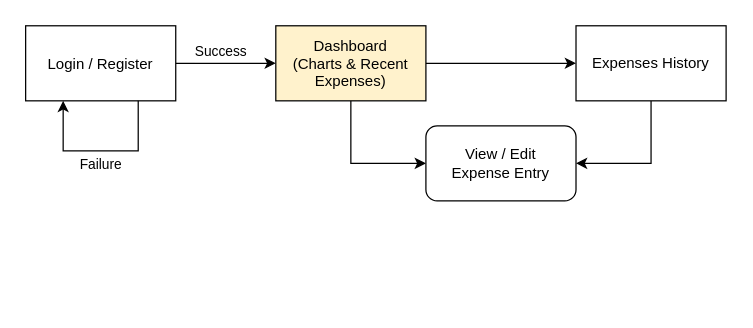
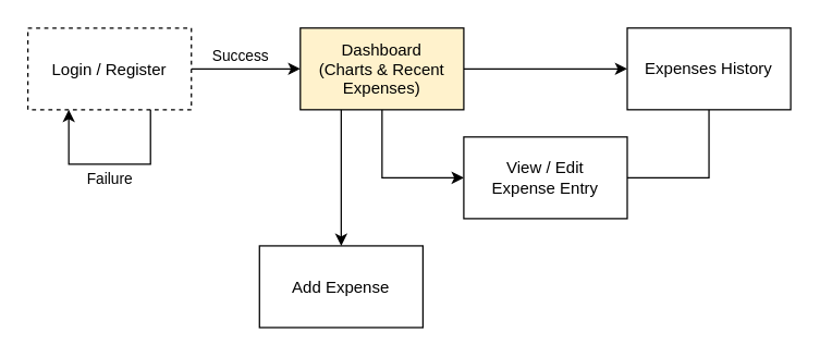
- <mxCell id="4" value="Login / Register" style="rounded=0;" vertex="1" parent="1"><mxGeometry x="20" y="20" width="120" height="60" as="geometry" /></mxCell>
+ <mxCell id="4" value="Login / Register" style="rounded=0;dashed=1;" vertex="1" parent="1"><mxGeometry x="20" y="20" width="120" height="60" as="geometry" /></mxCell>
+ <mxCell id="7" value="" style="edgeStyle=orthogonalEdgeStyle;rounded=0;orthogonalLoop=1;jettySize=auto;exitX=0.25;exitY=1;exitDx=0;exitDy=0;" edge="1" parent="1" source="10" target="11"><mxGeometry relative="1" as="geometry" /></mxCell>
- <mxCell id="14" value="&lt;div&gt;View / Edit&lt;br&gt;&lt;/div&gt;&lt;div&gt;Expense Entry&lt;br&gt;&lt;/div&gt;" style="whiteSpace=wrap;html=1;rounded=1;" vertex="1" parent="1"><mxGeometry x="340" y="100" width="120" height="60" as="geometry" /></mxCell>
+ <mxCell id="14" value="&lt;div&gt;View / Edit&lt;br&gt;&lt;/div&gt;&lt;div&gt;Expense Entry&lt;br&gt;&lt;/div&gt;" style="whiteSpace=wrap;html=1;rounded=0;" vertex="1" parent="1"><mxGeometry x="340" y="100" width="120" height="60" as="geometry" /></mxCell>
- <mxCell id="12" style="edgeStyle=orthogonalEdgeStyle;rounded=0;orthogonalLoop=1;jettySize=auto;html=0;entryX=1;entryY=0.5;entryDx=0;entryDy=0;" edge="1" parent="1" source="13" target="14"><mxGeometry relative="1" as="geometry" /></mxCell>
+ <mxCell id="12" style="edgeStyle=orthogonalEdgeStyle;rounded=0;orthogonalLoop=1;jettySize=auto;html=0;entryX=1;entryY=0.5;entryDx=0;entryDy=0;endArrow=none;" edge="1" parent="1" source="13" target="14"><mxGeometry relative="1" as="geometry" /></mxCell>
+ <mxCell id="11" value="Add Expense" style="rounded=0;" vertex="1" parent="1"><mxGeometry x="190" y="180" width="120" height="60" as="geometry" /></mxCell>
